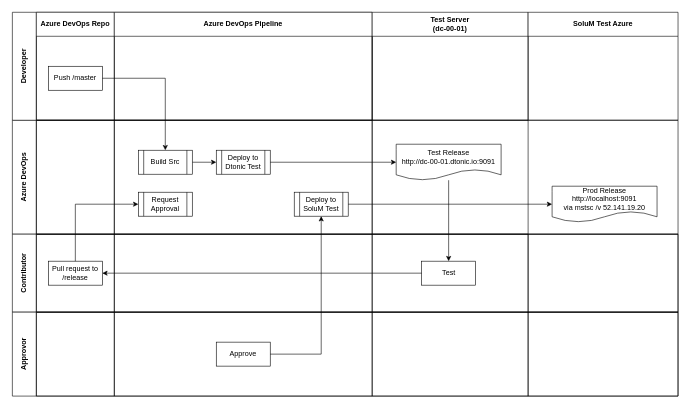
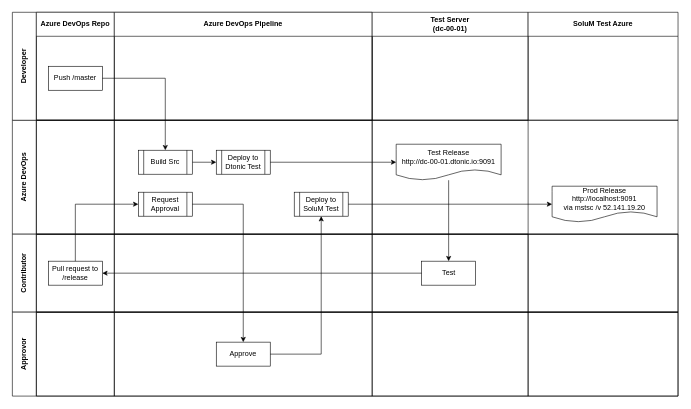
+ <mxCell id="38" style="edgeStyle=orthogonalEdgeStyle;rounded=0;orthogonalLoop=1;jettySize=auto;html=1;entryX=0.5;entryY=0;entryDx=0;entryDy=0;" parent="1" source="8" target="33" edge="1"><mxGeometry relative="1" as="geometry" /></mxCell>
